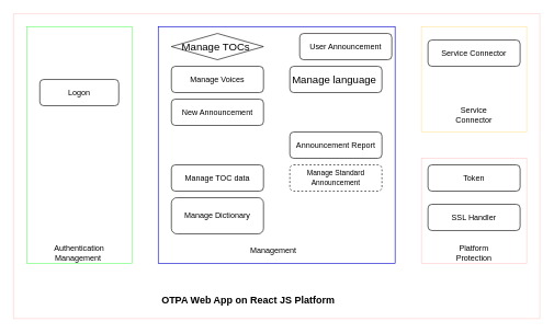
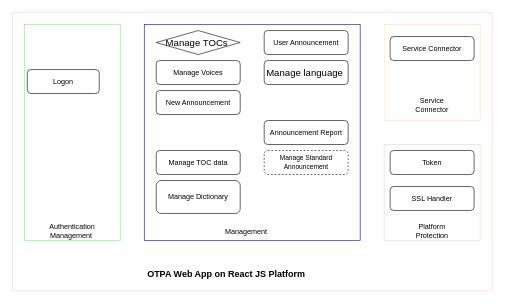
- <mxCell id="7" value="&lt;span style=&quot;&quot; lang=&quot;EN-GB&quot;&gt;User Announcement&lt;/span&gt;" style="rounded=1;whiteSpace=wrap;html=1;" vertex="1" parent="1"><mxGeometry x="455" y="50" width="140" height="40" as="geometry" /></mxCell>
+ <mxCell id="7" value="&lt;span style=&quot;&quot; lang=&quot;EN-GB&quot;&gt;User Announcement&lt;/span&gt;" style="rounded=1;whiteSpace=wrap;html=1;" vertex="1" parent="1"><mxGeometry x="440" y="50" width="140" height="40" as="geometry" /></mxCell>
- <mxCell id="3" value="Logon" style="rounded=1;whiteSpace=wrap;html=1;" vertex="1" parent="1"><mxGeometry x="60" y="120" width="120" height="40" as="geometry" /></mxCell>
+ <mxCell id="3" value="Logon" style="rounded=1;whiteSpace=wrap;html=1;" vertex="1" parent="1"><mxGeometry x="45" y="115" width="120" height="40" as="geometry" /></mxCell>
- <mxCell id="15" value="&amp;nbsp;Management&amp;nbsp;" style="text;html=1;strokeColor=none;fillColor=none;align=center;verticalAlign=middle;whiteSpace=wrap;rounded=0;" vertex="1" parent="1"><mxGeometry x="295" y="365" width="240" height="30" as="geometry" /></mxCell>
+ <mxCell id="15" value="&amp;nbsp;Management&amp;nbsp;" style="text;html=1;strokeColor=none;fillColor=none;align=center;verticalAlign=middle;whiteSpace=wrap;rounded=0;" vertex="1" parent="1"><mxGeometry x="290" y="370" width="240" height="30" as="geometry" /></mxCell>
